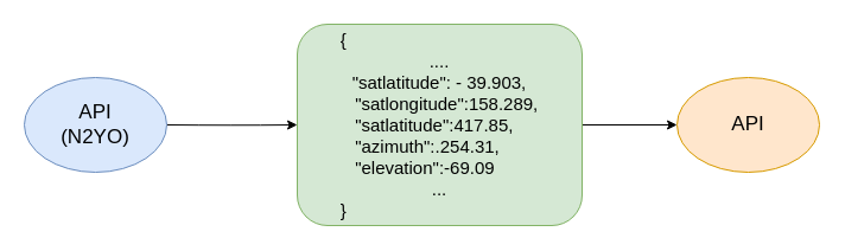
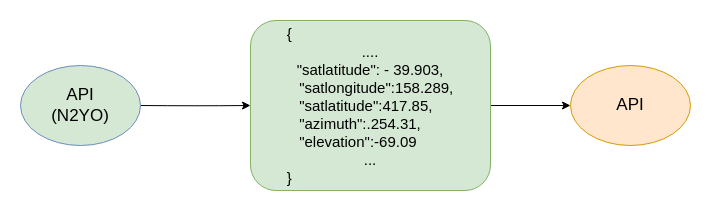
- <mxCell id="5" value="&lt;font style=&quot;font-size: 17px;&quot;&gt;API&lt;br&gt;(N2YO)&lt;/font&gt;" style="ellipse;whiteSpace=wrap;html=1;fillColor=#dae8fc;strokeColor=#6c8ebf;" vertex="1" parent="1"><mxGeometry x="20" y="65" width="120" height="80" as="geometry" /></mxCell>
+ <mxCell id="5" value="&lt;font style=&quot;font-size: 17px;&quot;&gt;API&lt;br&gt;(N2YO)&lt;/font&gt;" style="ellipse;whiteSpace=wrap;html=1;fillColor=#d5e8d4;strokeColor=#6c8ebf;" vertex="1" parent="1"><mxGeometry x="20" y="65" width="120" height="80" as="geometry" /></mxCell>
